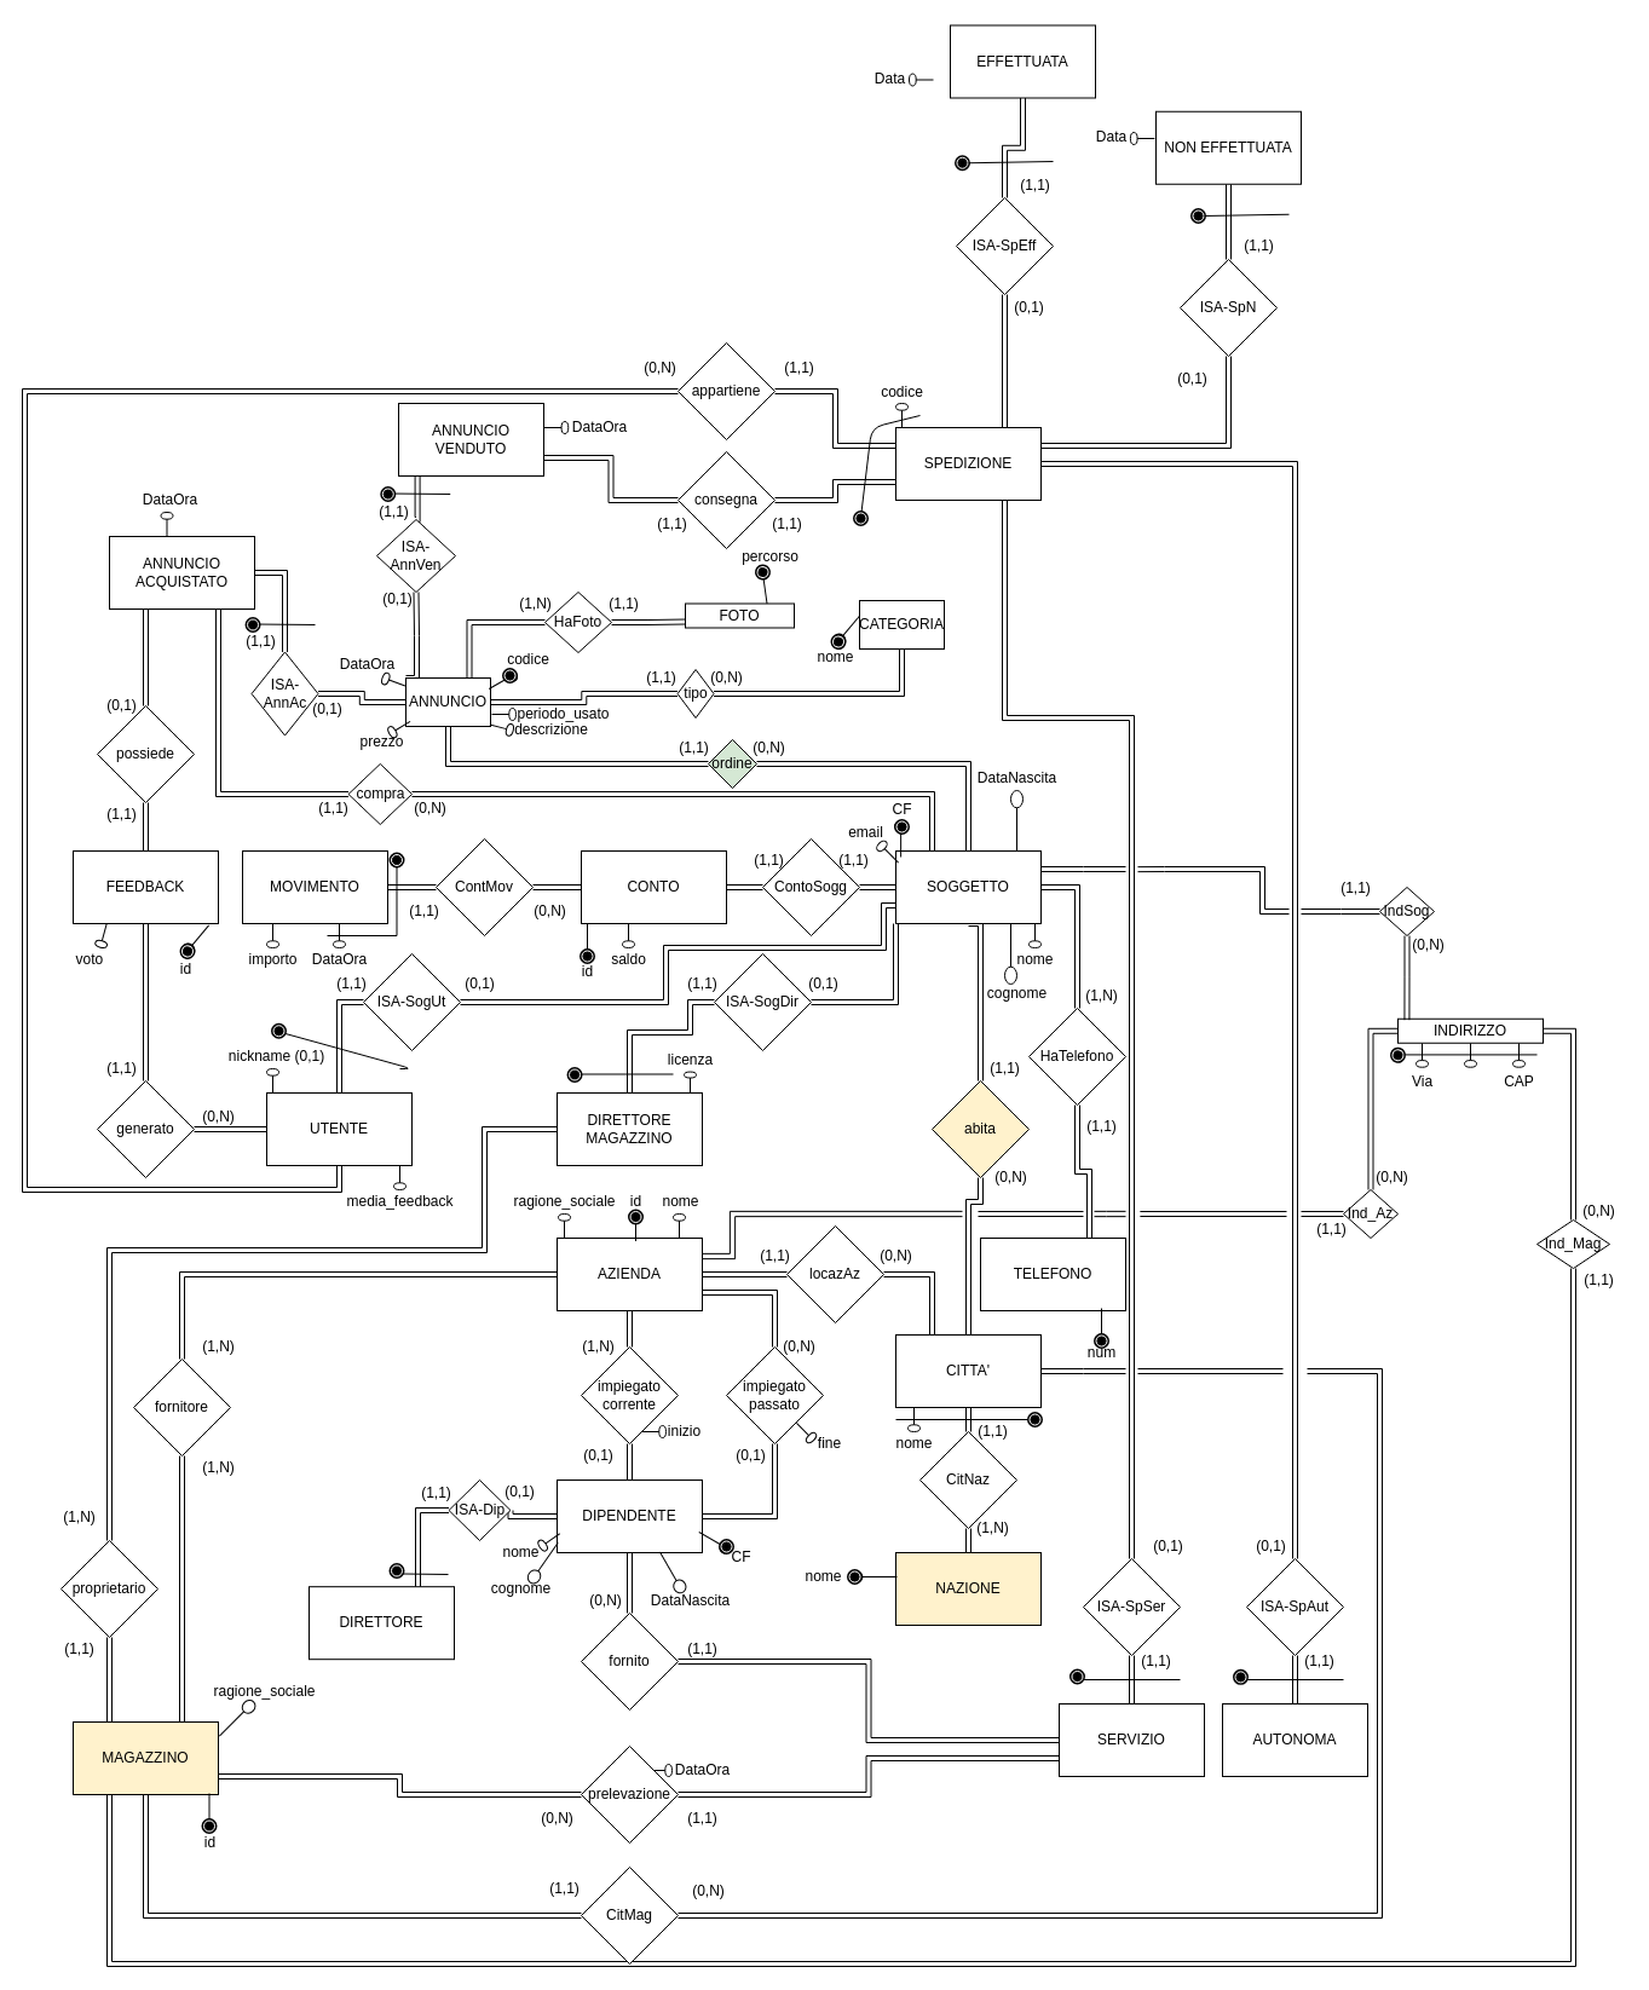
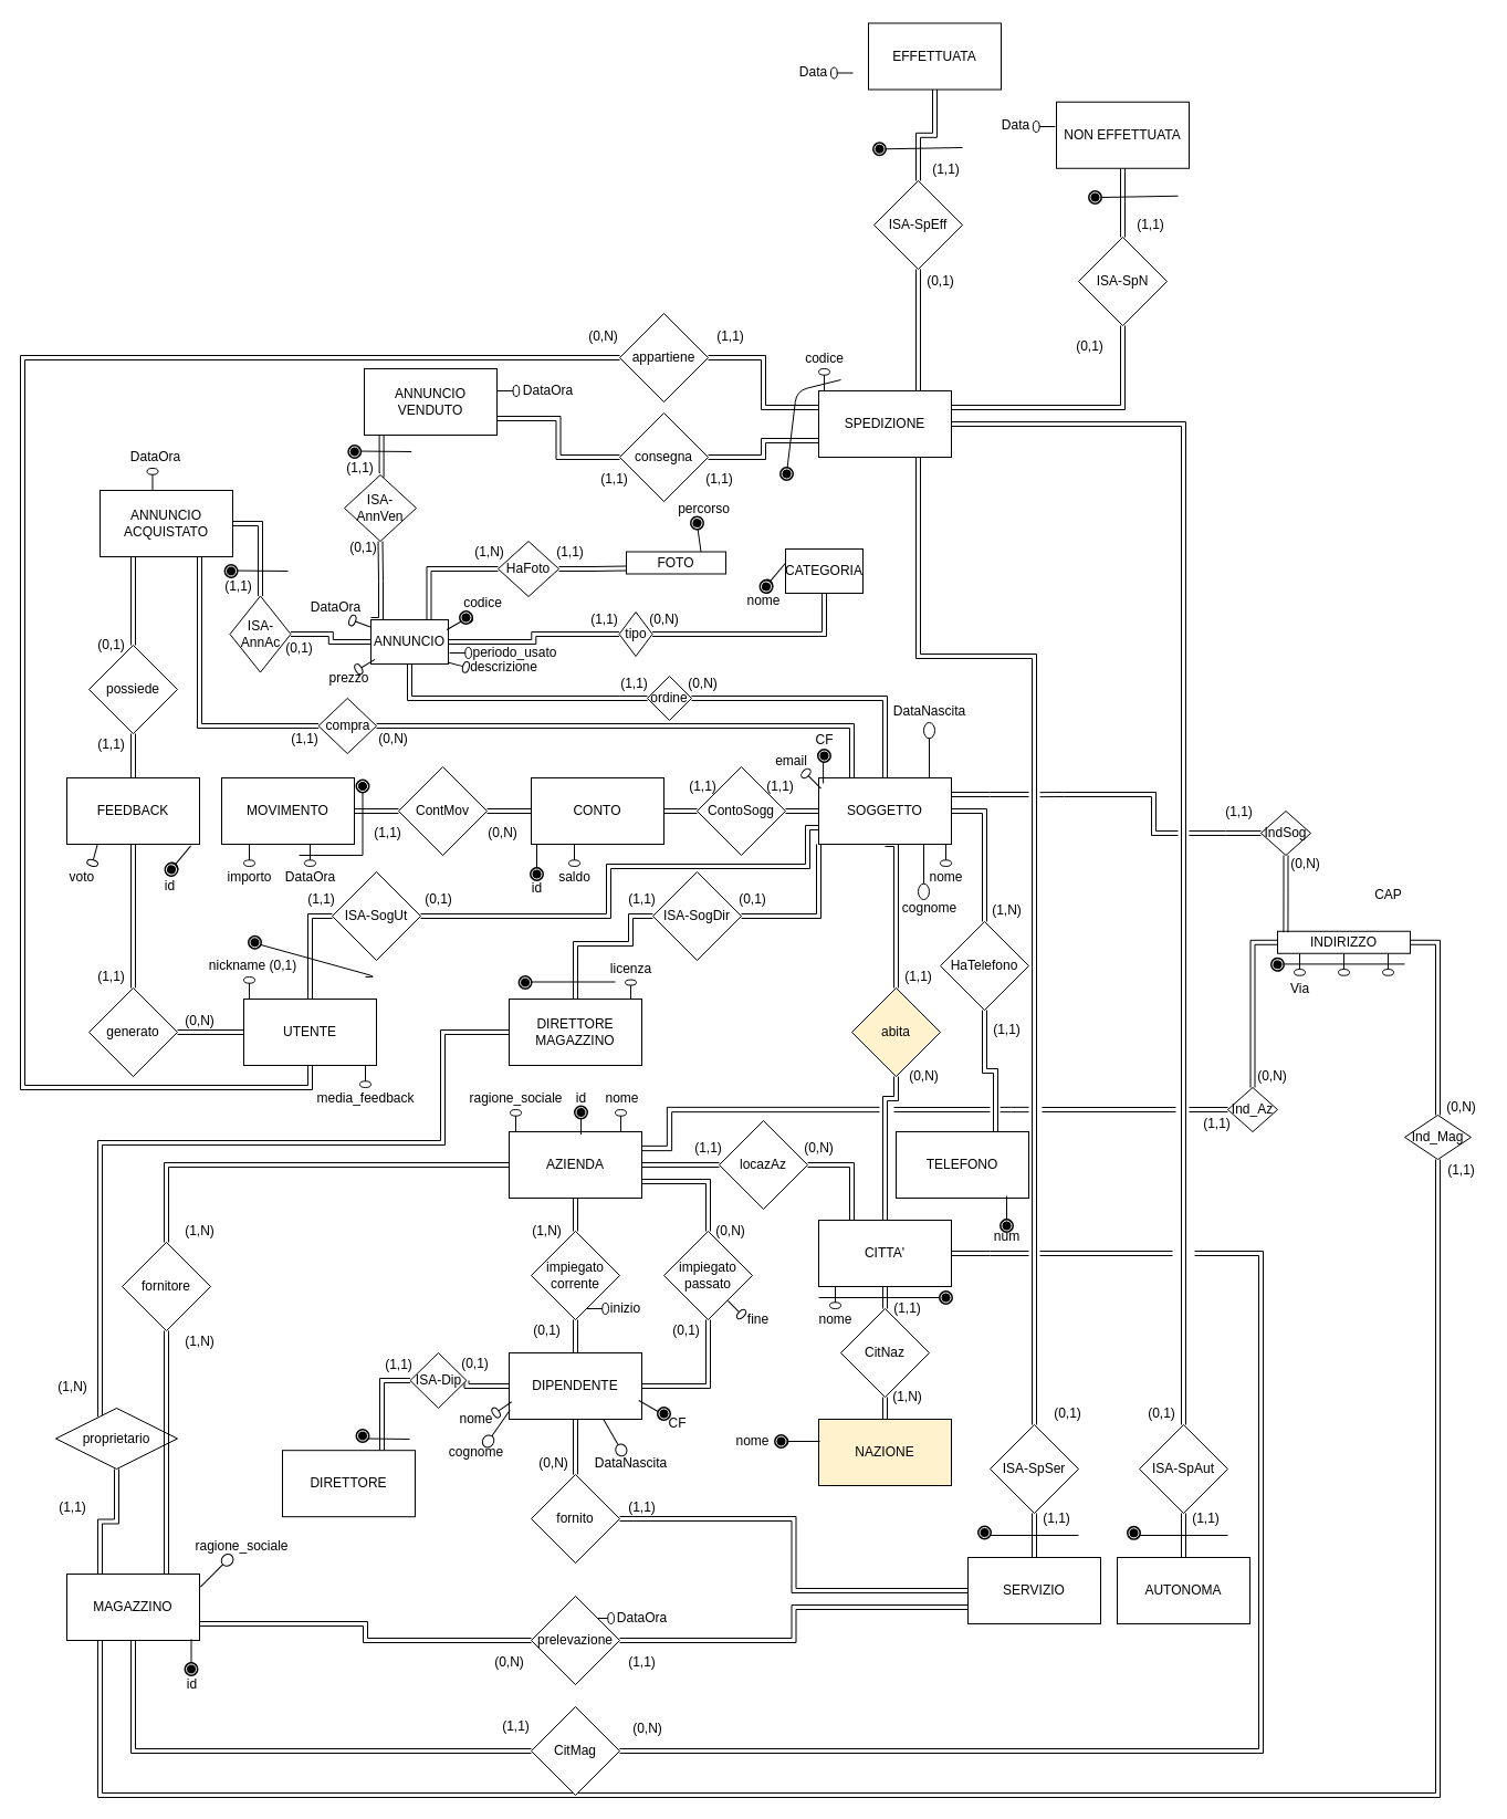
- <mxCell id="15" value="ordine" style="rhombus;whiteSpace=wrap;html=1;fillColor=#d5e8d4;" parent="1" vertex="1"><mxGeometry x="584.99" y="611" width="40" height="40" as="geometry" /></mxCell>
+ <mxCell id="15" value="ordine" style="rhombus;whiteSpace=wrap;html=1;" parent="1" vertex="1"><mxGeometry x="584.99" y="611" width="40" height="40" as="geometry" /></mxCell>
- <mxCell id="158" value="CAP" style="text;html=1;align=center;verticalAlign=middle;resizable=0;points=[];autosize=1;" parent="1" vertex="1"><mxGeometry x="1235" y="884.25" width="40" height="20" as="geometry" /></mxCell>
+ <mxCell id="158" value="CAP" style="text;html=1;align=center;verticalAlign=middle;resizable=0;points=[];autosize=1;" parent="1" vertex="1"><mxGeometry x="1235" y="799.25" width="40" height="20" as="geometry" /></mxCell>
- <mxCell id="31" value="proprietario" style="rhombus;whiteSpace=wrap;html=1;" parent="1" vertex="1"><mxGeometry x="50" y="1273" width="80" height="80" as="geometry" /></mxCell>
+ <mxCell id="31" value="proprietario" style="rhombus;whiteSpace=wrap;html=1;" parent="1" vertex="1"><mxGeometry x="50" y="1273" width="110" height="55" as="geometry" /></mxCell>
- <mxCell id="47" value="MAGAZZINO" style="rounded=0;whiteSpace=wrap;html=1;fillColor=#fff2cc;" parent="1" vertex="1"><mxGeometry y="1423" width="120" height="60" as="geometry" x="60" /></mxCell>
+ <mxCell id="47" value="MAGAZZINO" style="rounded=0;whiteSpace=wrap;html=1;" parent="1" vertex="1"><mxGeometry y="1423" width="120" height="60" as="geometry" x="60" /></mxCell>
